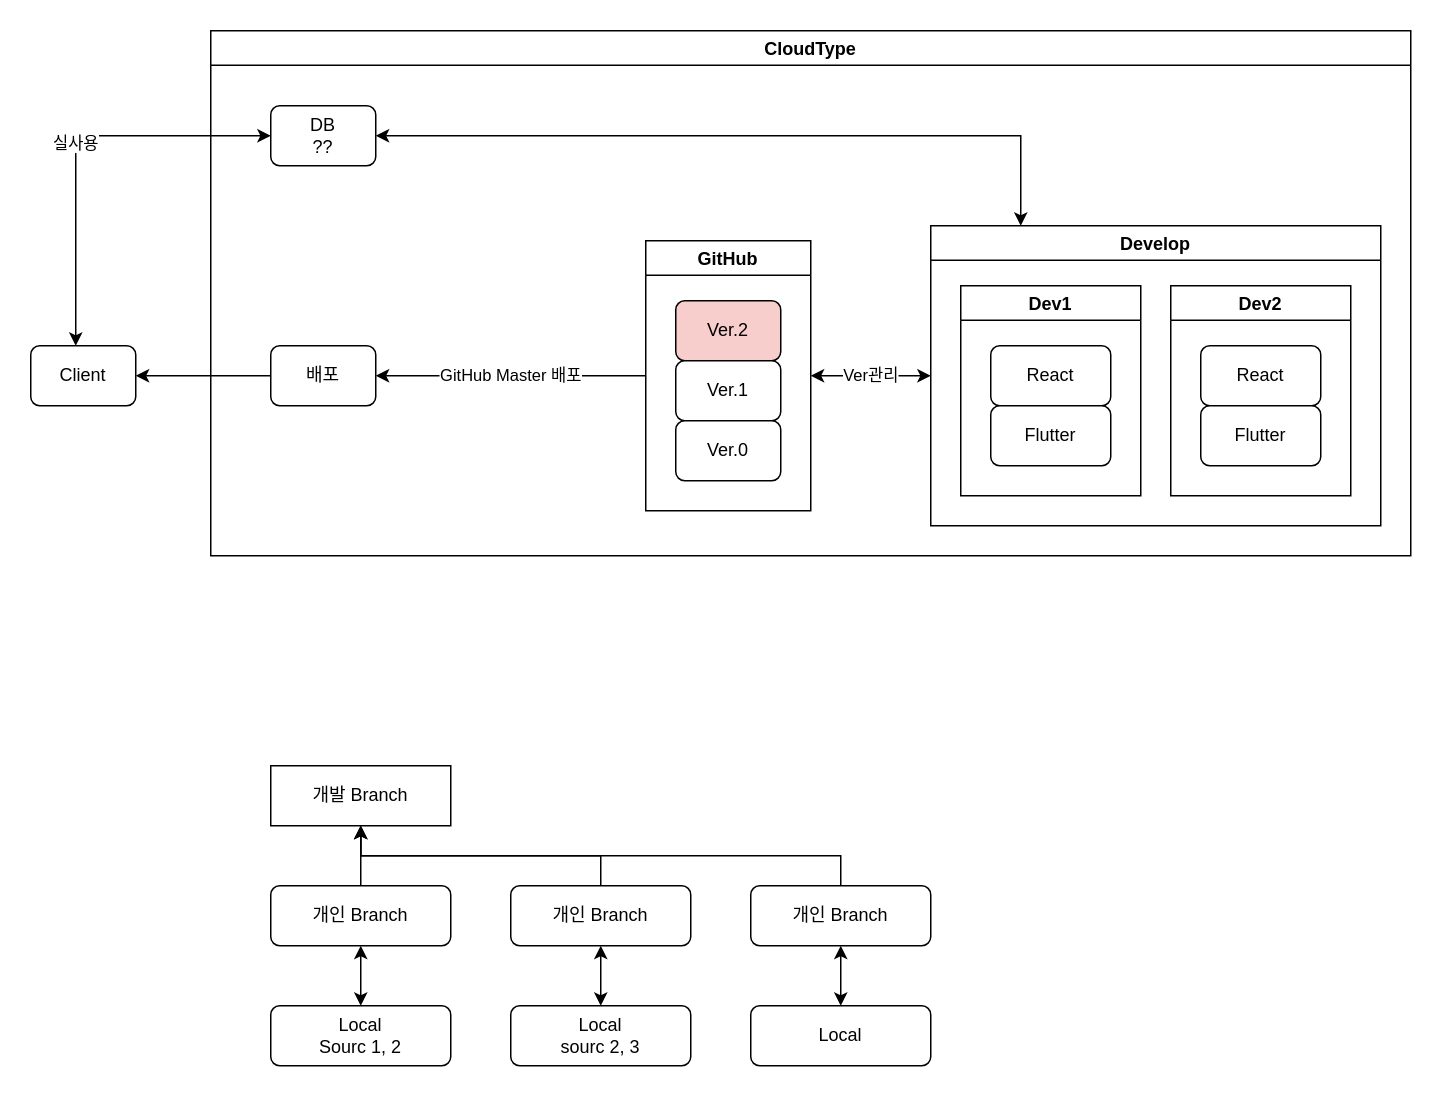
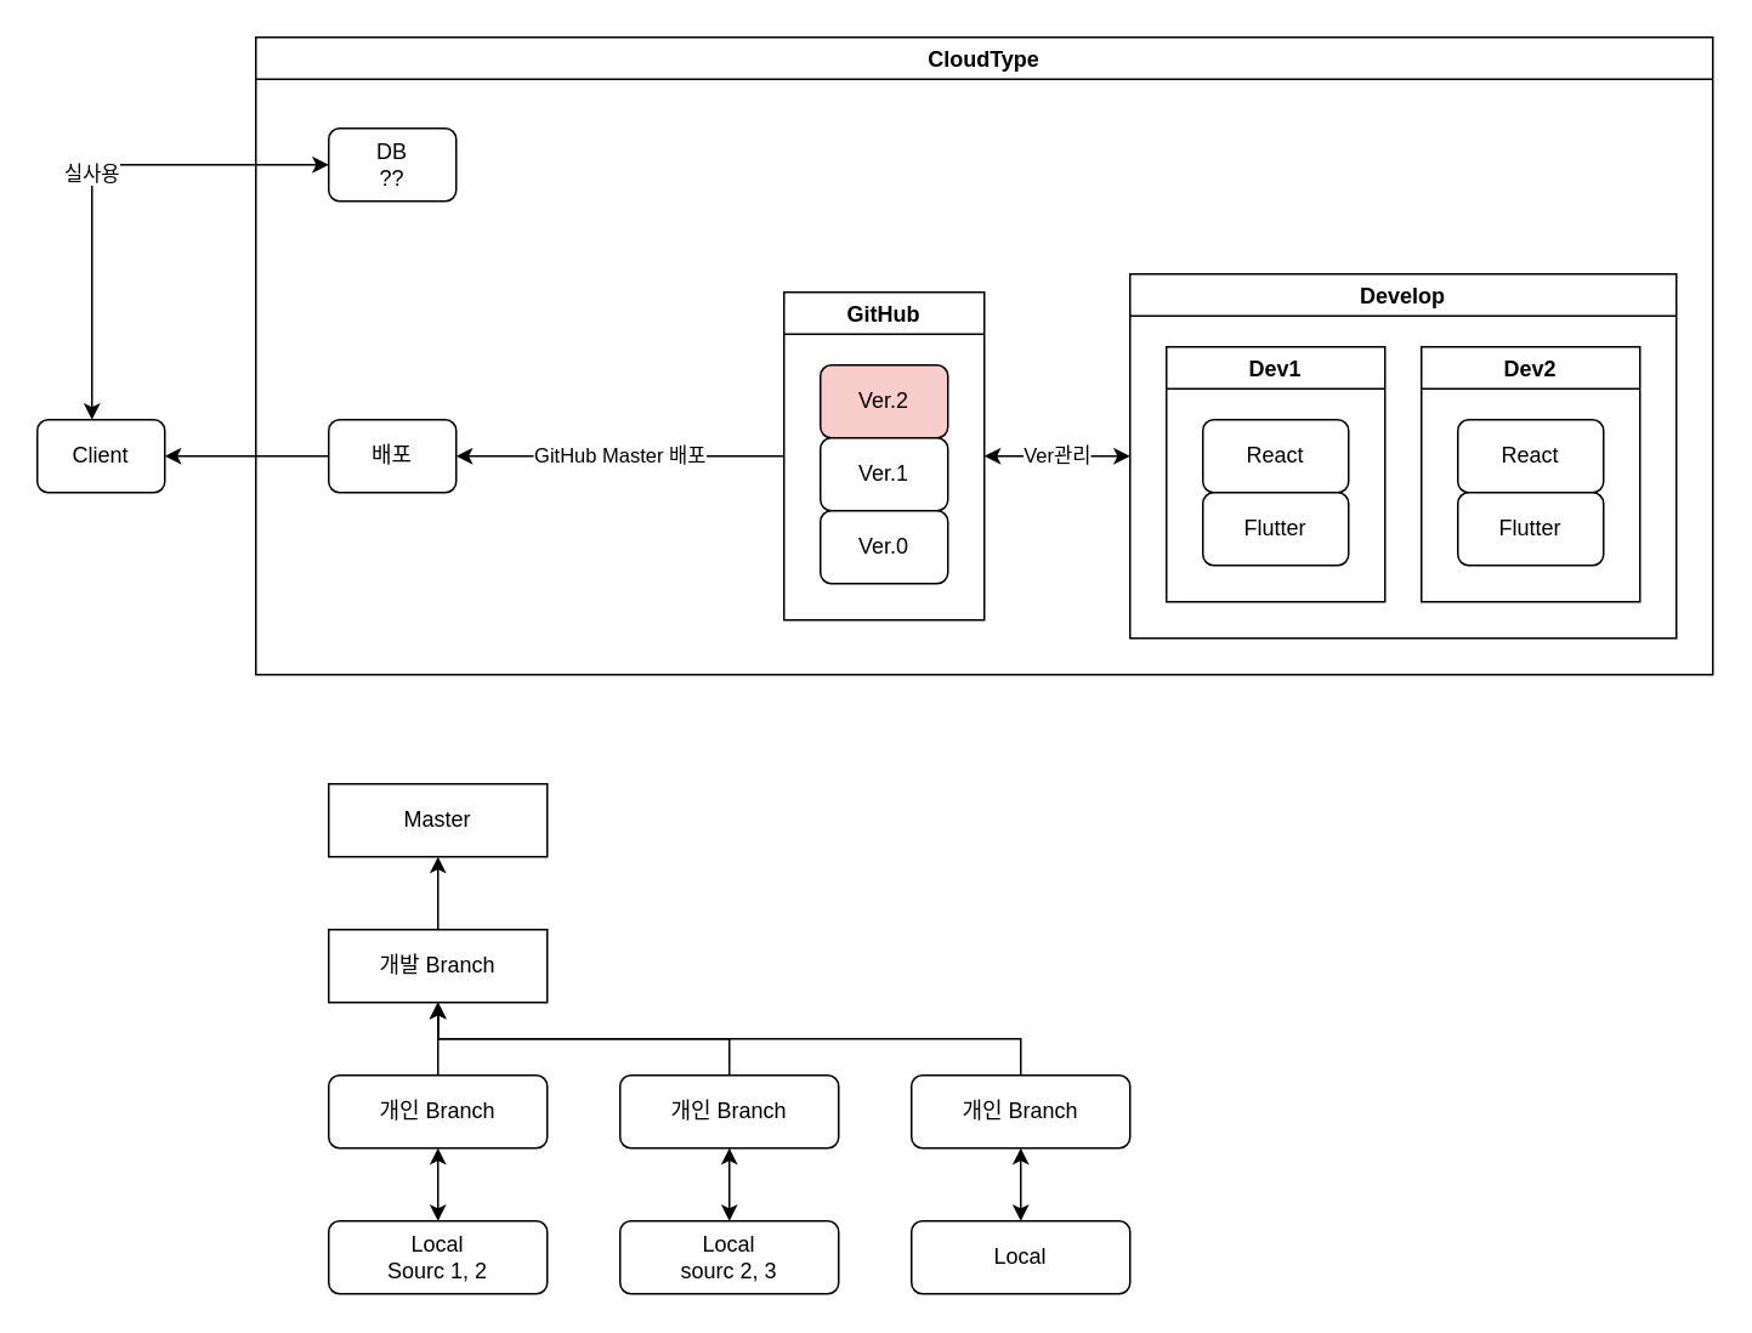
- <mxCell id="10" value="" style="edgeStyle=orthogonalEdgeStyle;rounded=0;orthogonalLoop=1;jettySize=auto;html=1;startArrow=classic;startFill=1;" parent="2" source="11" target="3" edge="1"><mxGeometry relative="1" as="geometry"><mxPoint x="180" y="100" as="sourcePoint" /><Array as="points"><mxPoint x="540" y="70" /></Array></mxGeometry></mxCell>
+ <mxCell id="22" value="Master" style="rounded=0;whiteSpace=wrap;html=1;" vertex="1" parent="1"><mxGeometry x="180" y="430" width="120" height="40" as="geometry" /></mxCell>
+ <mxCell id="23" style="edgeStyle=orthogonalEdgeStyle;rounded=0;orthogonalLoop=1;jettySize=auto;html=1;startArrow=none;startFill=0;" edge="1" parent="1" source="24" target="22"><mxGeometry relative="1" as="geometry" /></mxCell>
